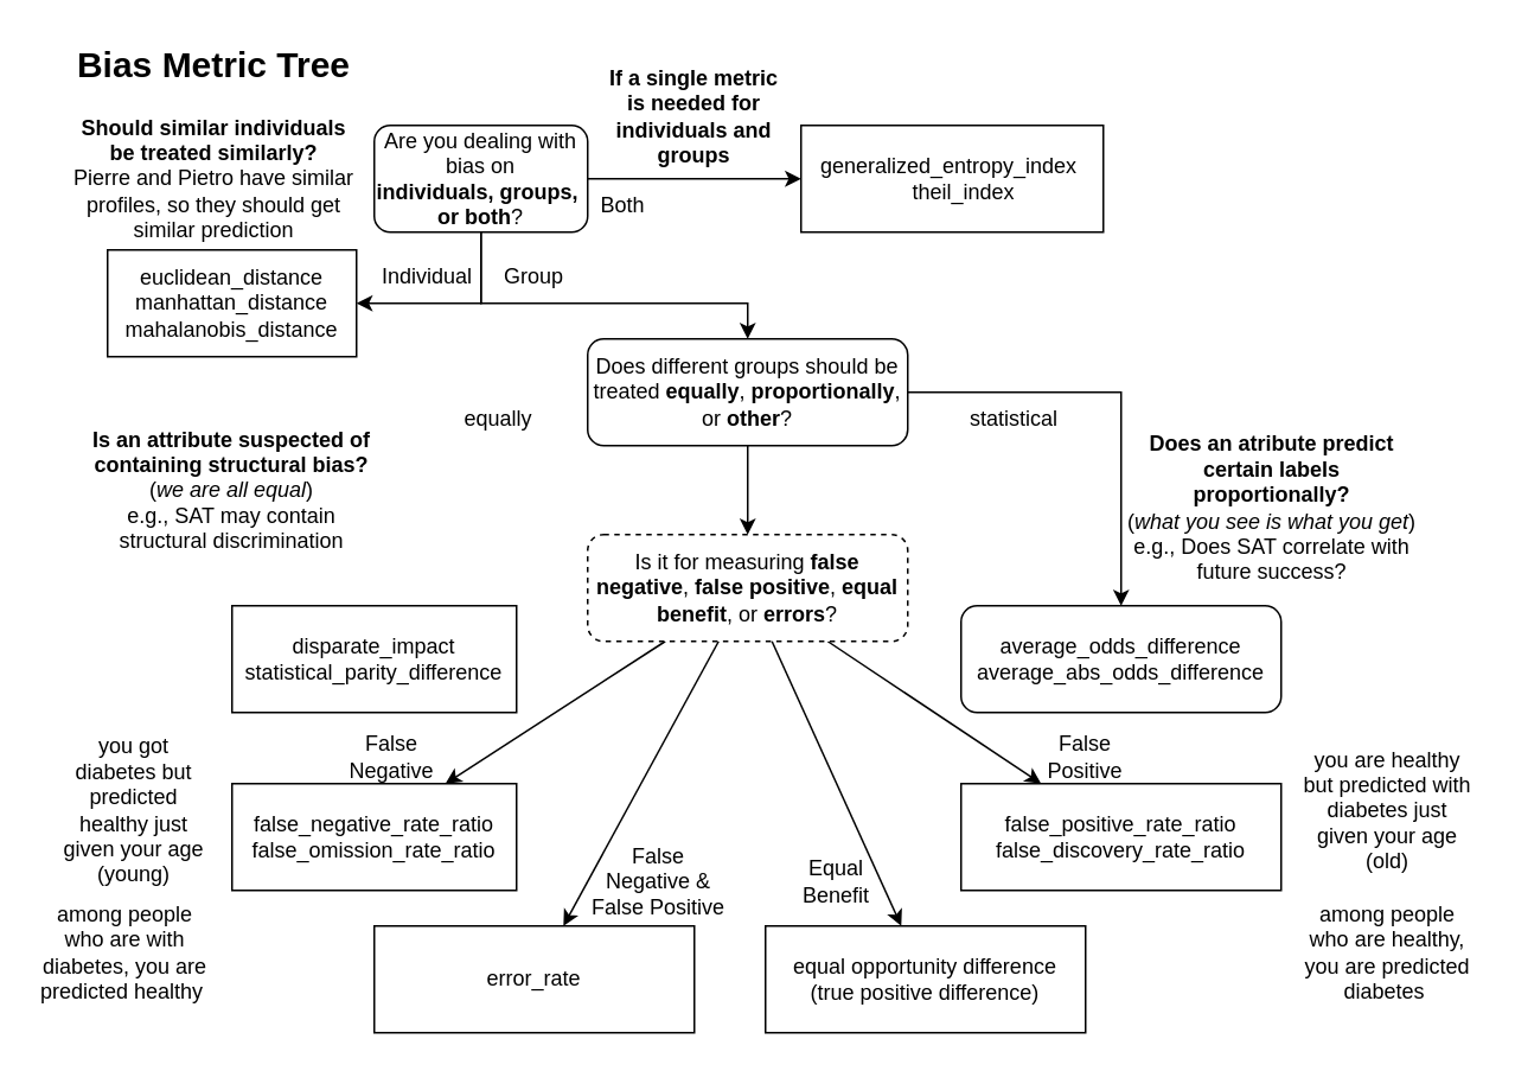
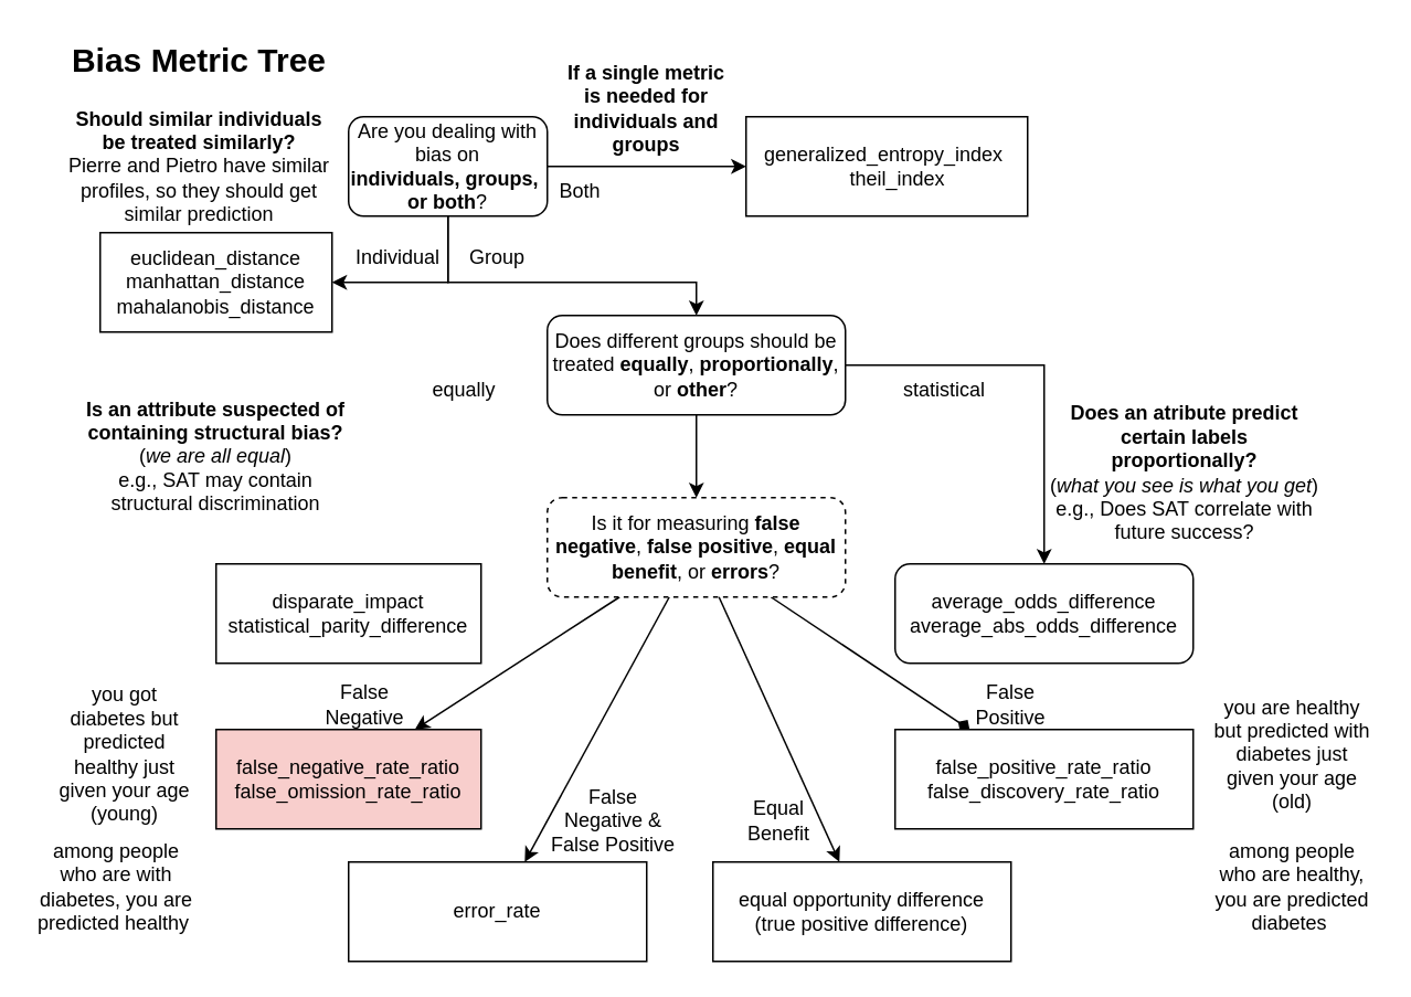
- <mxCell id="26" style="edgeStyle=none;rounded=0;orthogonalLoop=1;jettySize=auto;html=1;entryX=0.25;entryY=0;entryDx=0;entryDy=0;fontSize=11;" parent="1" source="27" target="30" edge="1"><mxGeometry relative="1" as="geometry" /></mxCell>
+ <mxCell id="26" style="edgeStyle=none;rounded=0;orthogonalLoop=1;jettySize=auto;html=1;entryX=0.25;entryY=0;entryDx=0;entryDy=0;fontSize=11;endArrow=diamond;" parent="1" source="27" target="30" edge="1"><mxGeometry relative="1" as="geometry" /></mxCell>
- <mxCell id="23" value="&lt;div&gt;false_negative_rate_ratio&lt;/div&gt;&lt;div&gt;&lt;span&gt;false_omission_rate_ratio&lt;/span&gt;&lt;/div&gt;" style="rounded=0;whiteSpace=wrap;html=1;" parent="1" vertex="1"><mxGeometry x="130" y="440" width="160" height="60" as="geometry" /></mxCell>
+ <mxCell id="23" value="&lt;div&gt;false_negative_rate_ratio&lt;/div&gt;&lt;div&gt;&lt;span&gt;false_omission_rate_ratio&lt;/span&gt;&lt;/div&gt;" style="rounded=0;whiteSpace=wrap;html=1;fillColor=#f8cecc;" parent="1" vertex="1"><mxGeometry x="130" y="440" width="160" height="60" as="geometry" /></mxCell>
